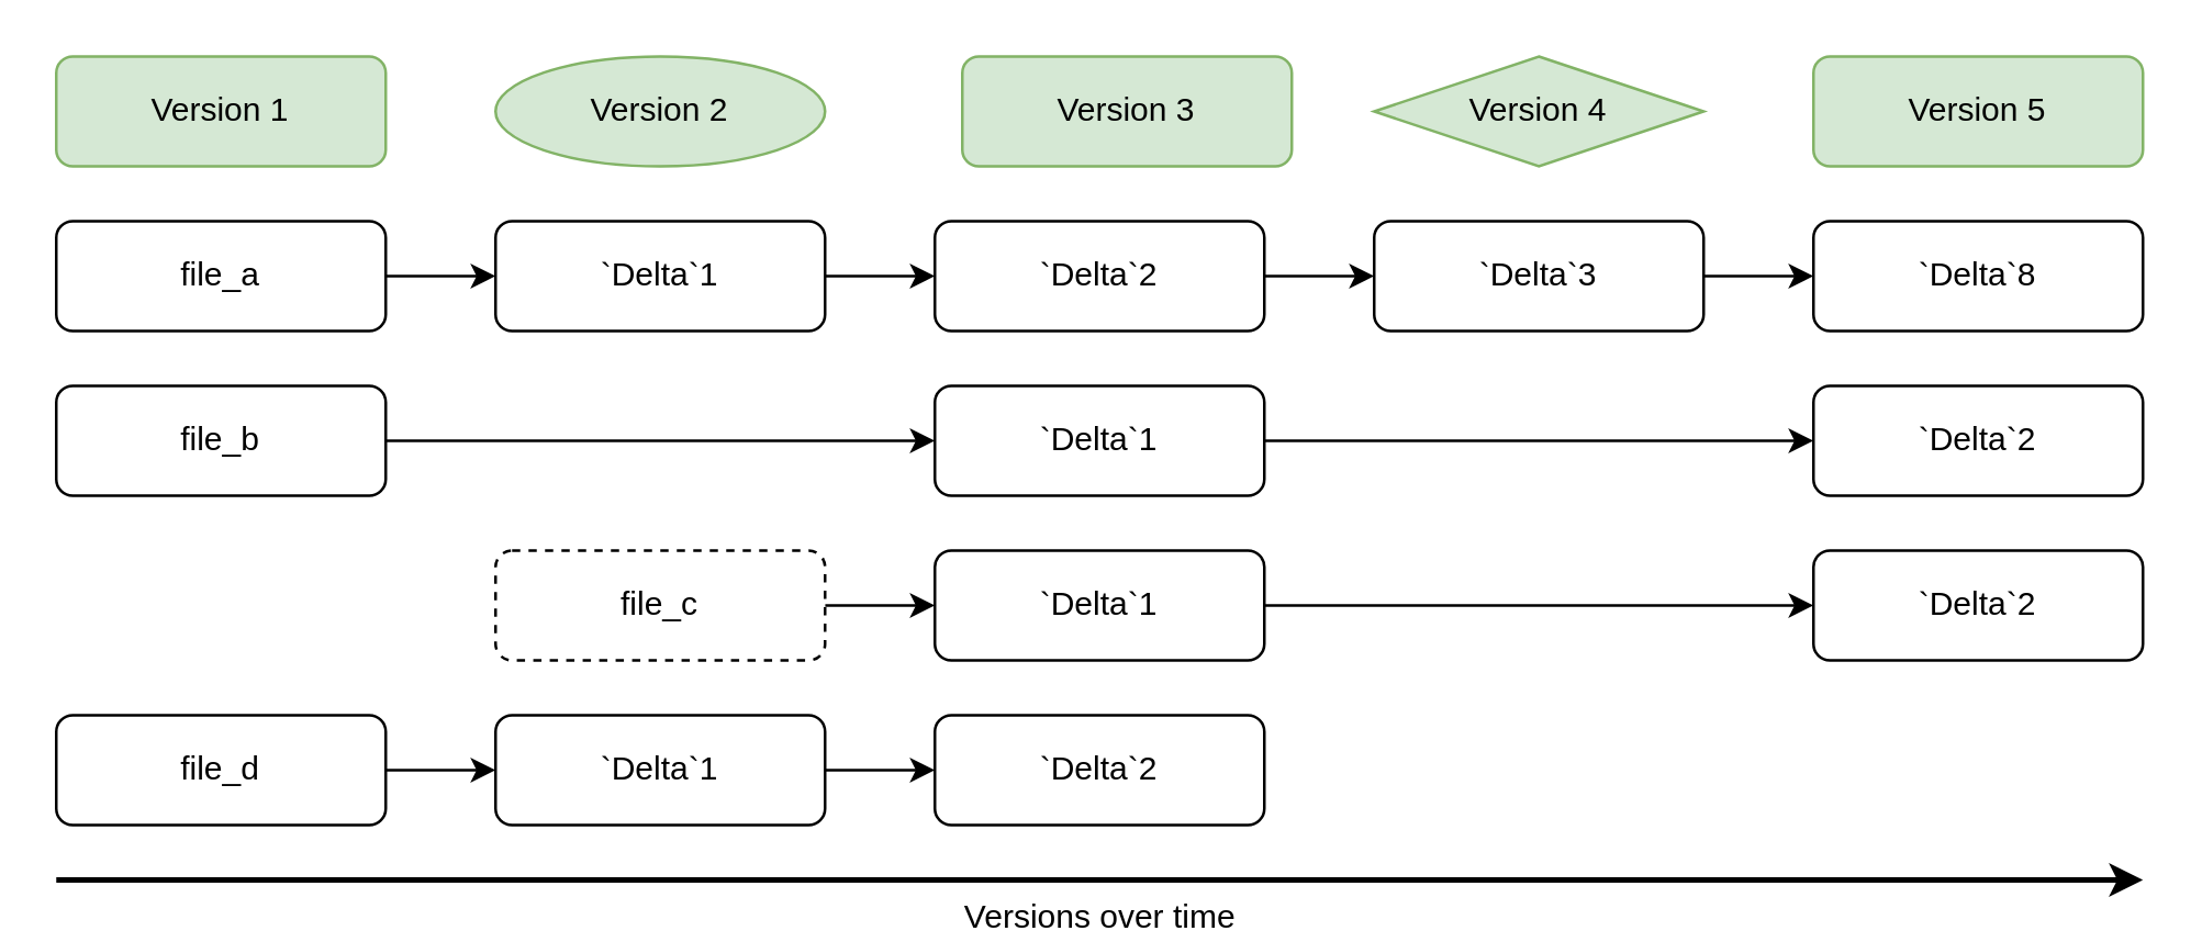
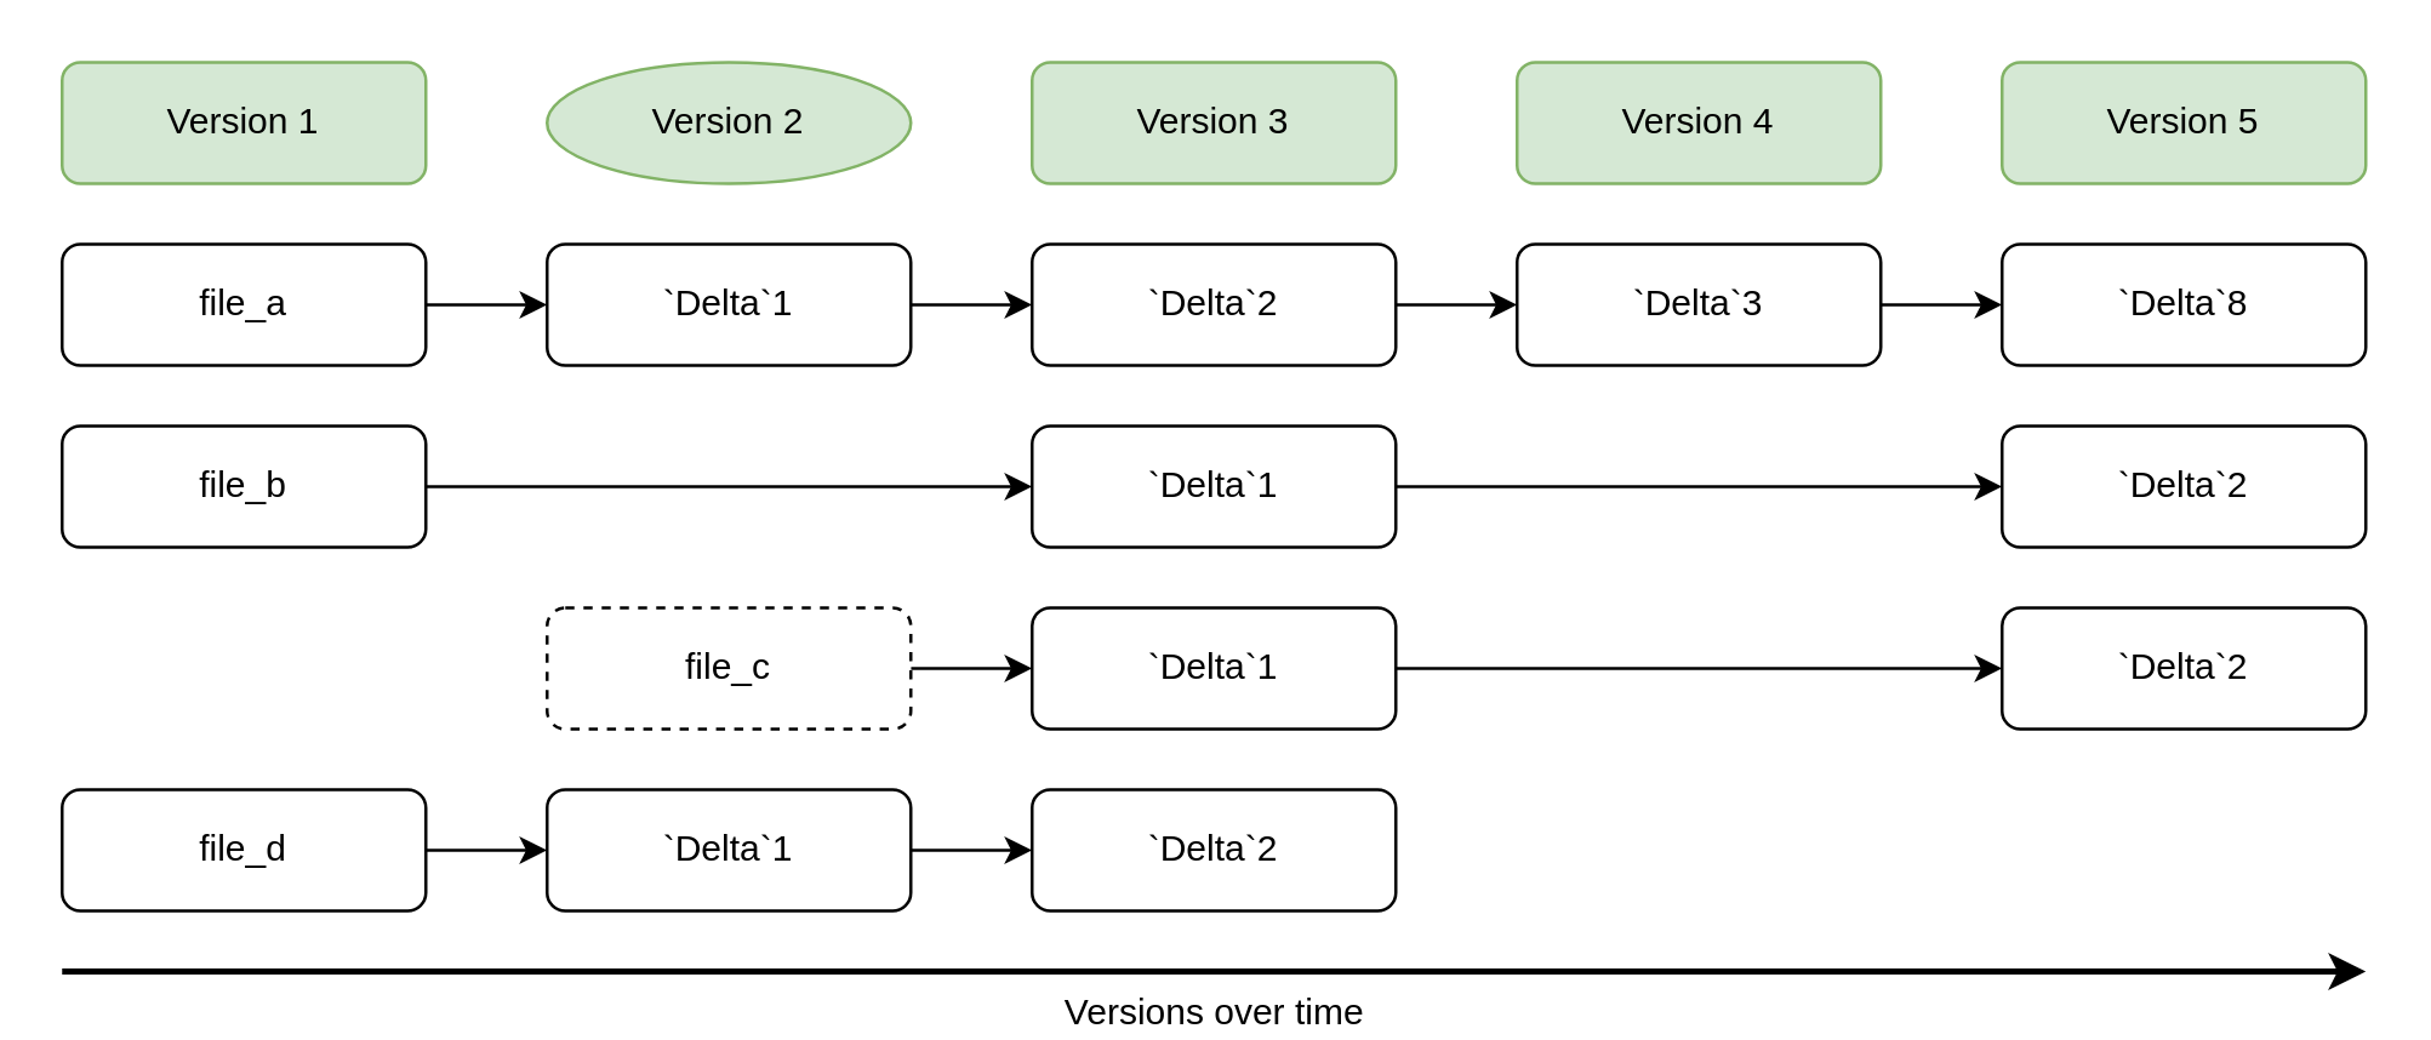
- <mxCell id="4" value="Version 3" style="rounded=1;whiteSpace=wrap;html=1;fillColor=#d5e8d4;strokeColor=#82b366;" parent="1" vertex="1"><mxGeometry x="350" y="20" width="120" height="40" as="geometry" /></mxCell>
+ <mxCell id="4" value="Version 3" style="rounded=1;whiteSpace=wrap;html=1;fillColor=#d5e8d4;strokeColor=#82b366;" parent="1" vertex="1"><mxGeometry x="340" y="20" width="120" height="40" as="geometry" /></mxCell>
- <mxCell id="5" value="Version 4" style="rhombus;whiteSpace=wrap;html=1;fillColor=#d5e8d4;strokeColor=#82b366;" parent="1" vertex="1"><mxGeometry x="500" y="20" width="120" height="40" as="geometry" /></mxCell>
+ <mxCell id="5" value="Version 4" style="rounded=1;whiteSpace=wrap;html=1;fillColor=#d5e8d4;strokeColor=#82b366;" parent="1" vertex="1"><mxGeometry x="500" y="20" width="120" height="40" as="geometry" /></mxCell>
